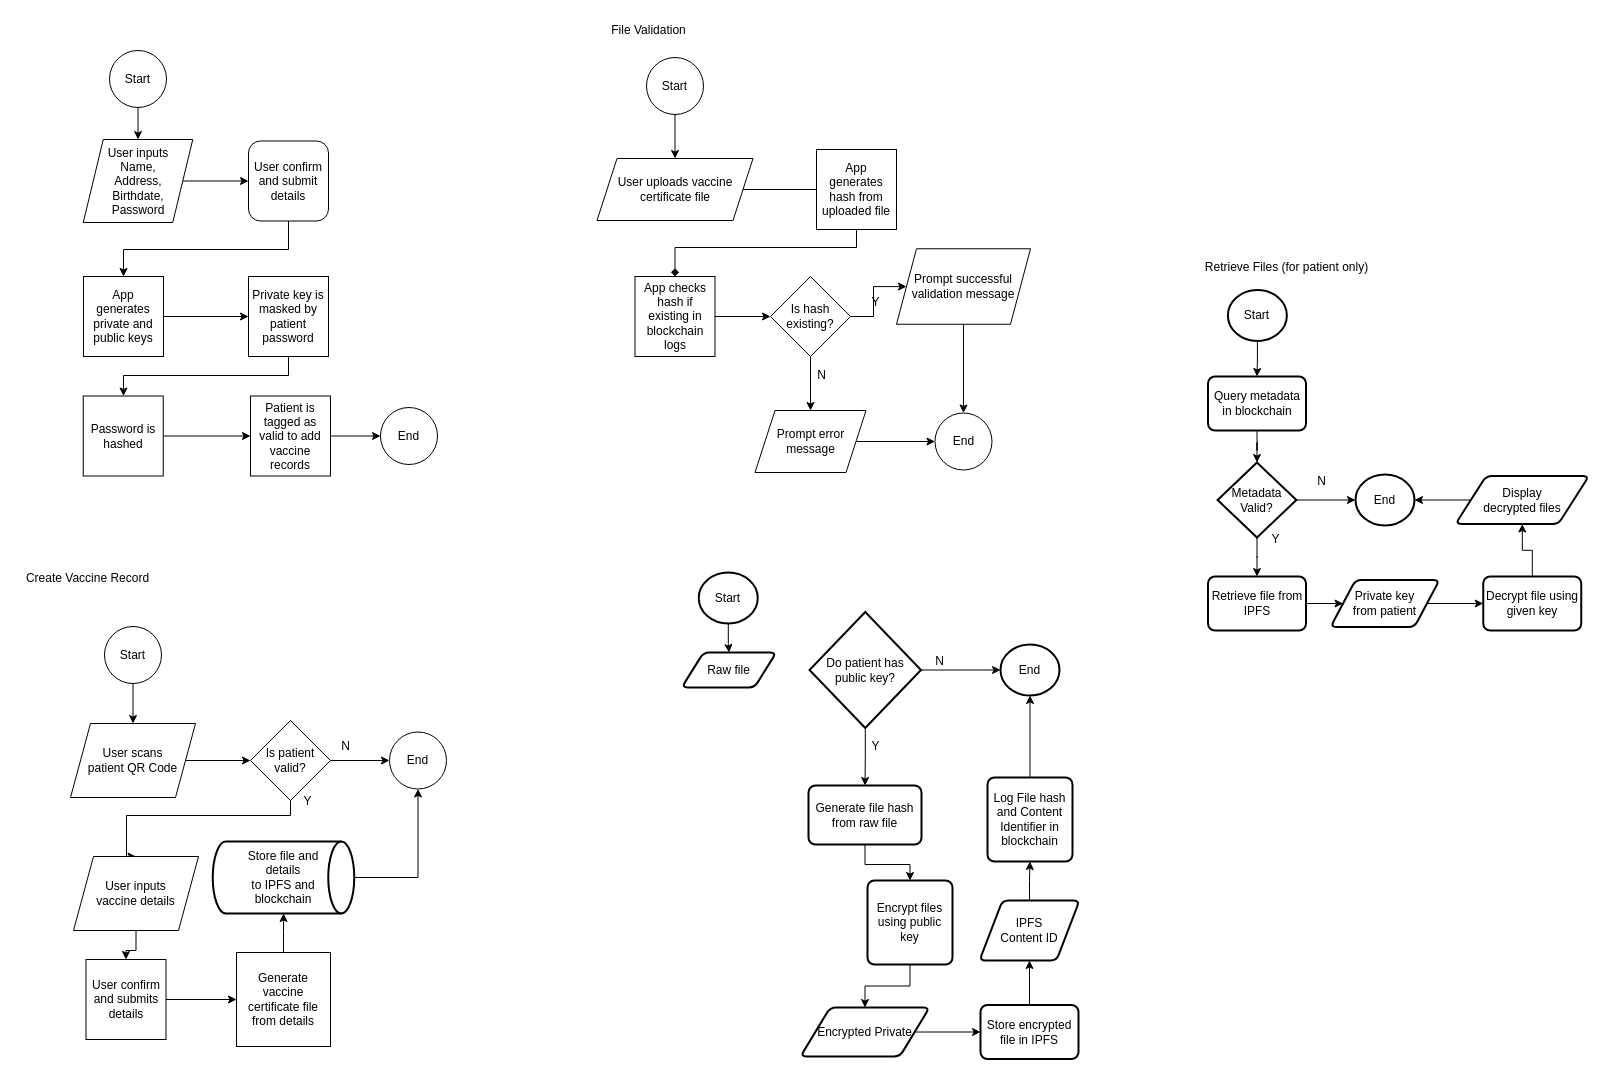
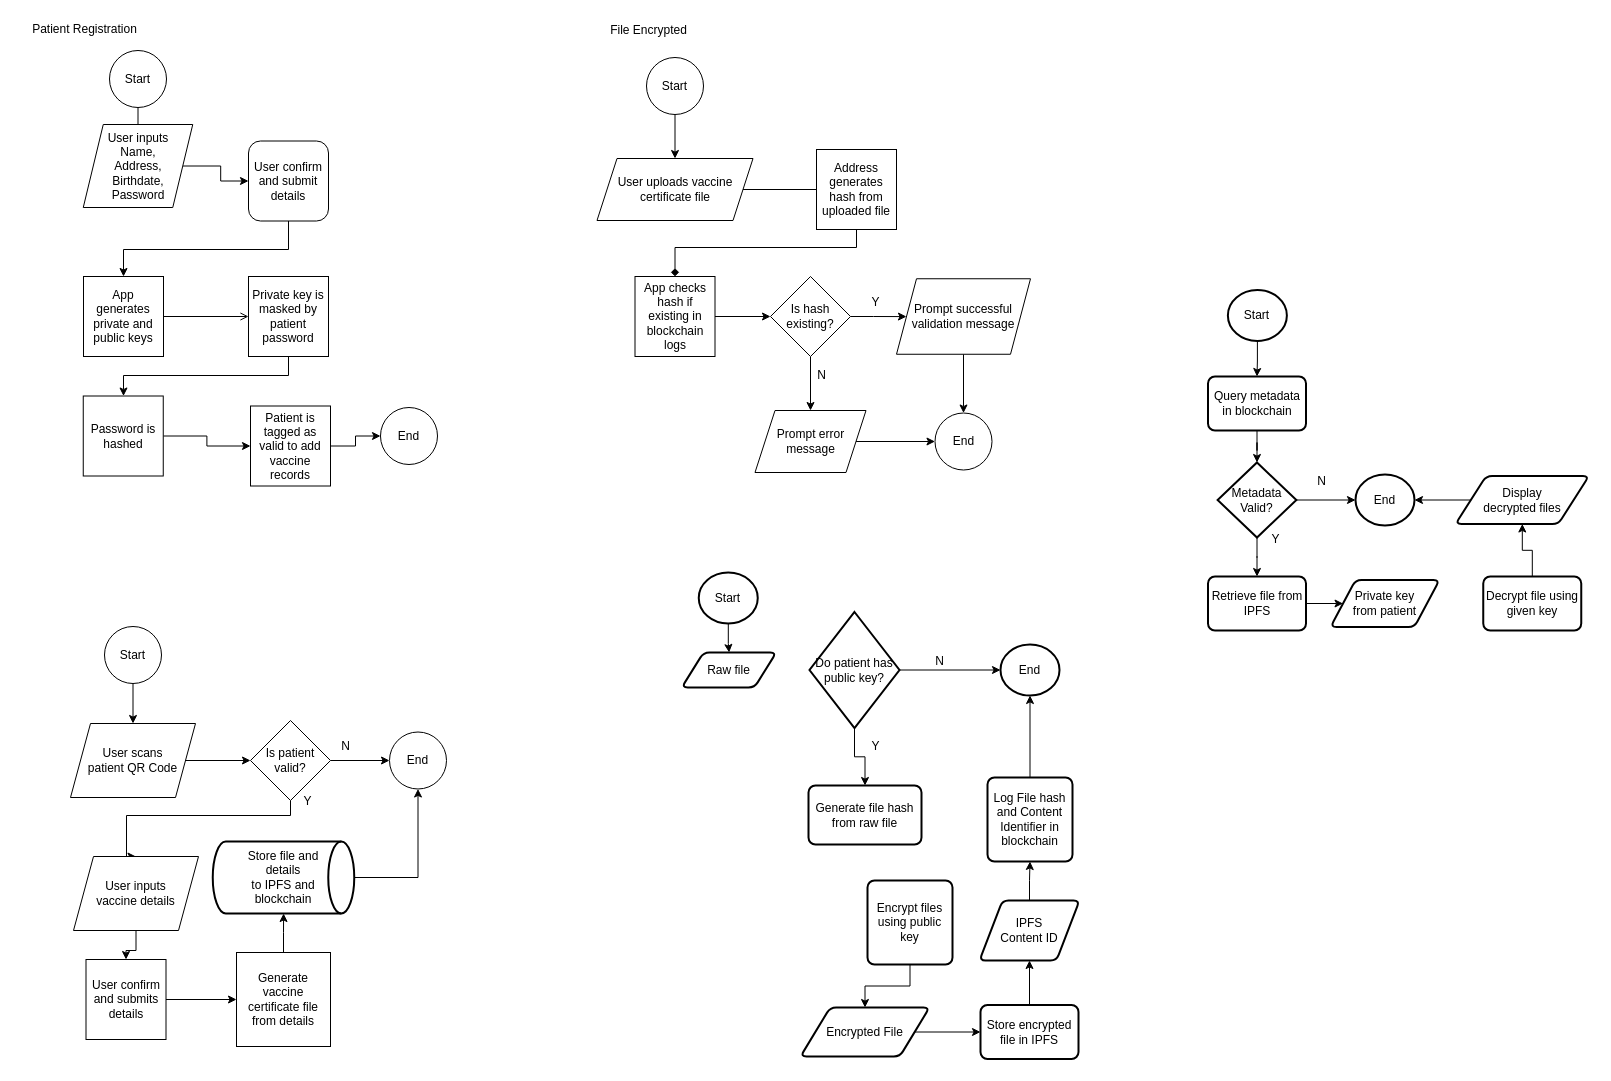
+ <mxCell id="13" value="Patient Registration" style="text;html=1;align=center;verticalAlign=middle;resizable=0;points=[];autosize=1;strokeColor=none;fillColor=none;" vertex="1" parent="1"><mxGeometry x="26" y="20" width="115" height="18" as="geometry" /></mxCell>
- <mxCell id="16" value="File Validation" style="text;html=1;align=center;verticalAlign=middle;resizable=0;points=[];autosize=1;strokeColor=none;fillColor=none;" vertex="1" parent="1"><mxGeometry x="606" y="21" width="84" height="18" as="geometry" /></mxCell>
+ <mxCell id="16" value="File Encrypted" style="text;html=1;align=center;verticalAlign=middle;resizable=0;points=[];autosize=1;strokeColor=none;fillColor=none;" vertex="1" parent="1"><mxGeometry x="606" y="21" width="84" height="18" as="geometry" /></mxCell>
- <mxCell id="5" value="User inputs&lt;br&gt;Name, &lt;br&gt;Address, &lt;br&gt;Birthdate, &lt;br&gt;Password" style="shape=parallelogram;perimeter=parallelogramPerimeter;whiteSpace=wrap;html=1;fixedSize=1;" vertex="1" parent="1"><mxGeometry x="82.75" y="139" width="109.5" height="83" as="geometry" /></mxCell>
+ <mxCell id="5" value="User inputs&lt;br&gt;Name, &lt;br&gt;Address, &lt;br&gt;Birthdate, &lt;br&gt;Password" style="shape=parallelogram;perimeter=parallelogramPerimeter;whiteSpace=wrap;html=1;fixedSize=1;" vertex="1" parent="1"><mxGeometry x="82.75" y="124" width="109.5" height="83" as="geometry" /></mxCell>
- <mxCell id="18" value="App generates hash from uploaded file" style="whiteSpace=wrap;html=1;aspect=fixed;" vertex="1" parent="1"><mxGeometry x="816" y="149" width="80" height="80" as="geometry" /></mxCell>
+ <mxCell id="18" value="Address generates hash from uploaded file" style="whiteSpace=wrap;html=1;aspect=fixed;" vertex="1" parent="1"><mxGeometry x="816" y="149" width="80" height="80" as="geometry" /></mxCell>
- <mxCell id="64" value="Retrieve Files (for patient only)" style="text;html=1;align=center;verticalAlign=middle;resizable=0;points=[];autosize=1;strokeColor=none;" vertex="1" parent="1"><mxGeometry x="1199" y="258" width="173" height="18" as="geometry" /></mxCell>
- <mxCell id="25" value="Prompt successful validation message" style="shape=parallelogram;perimeter=parallelogramPerimeter;whiteSpace=wrap;html=1;fixedSize=1;" vertex="1" parent="1"><mxGeometry x="896" y="248.25" width="134" height="75.5" as="geometry" /></mxCell>
+ <mxCell id="25" value="Prompt successful validation message" style="shape=parallelogram;perimeter=parallelogramPerimeter;whiteSpace=wrap;html=1;fixedSize=1;" vertex="1" parent="1"><mxGeometry x="896" y="278.25" width="134" height="75.5" as="geometry" /></mxCell>
- <mxCell id="8" value="" style="edgeStyle=orthogonalEdgeStyle;rounded=0;orthogonalLoop=1;jettySize=auto;html=1;" edge="1" parent="1" source="9" target="87"><mxGeometry relative="1" as="geometry" /></mxCell>
+ <mxCell id="8" value="" style="edgeStyle=orthogonalEdgeStyle;rounded=0;orthogonalLoop=1;jettySize=auto;html=1;endArrow=open;" edge="1" parent="1" source="9" target="87"><mxGeometry relative="1" as="geometry" /></mxCell>
- <mxCell id="11" value="Patient is tagged as valid to add vaccine records" style="whiteSpace=wrap;html=1;aspect=fixed;" vertex="1" parent="1"><mxGeometry x="250" y="395.5" width="80" height="80" as="geometry" /></mxCell>
+ <mxCell id="11" value="Patient is tagged as valid to add vaccine records" style="whiteSpace=wrap;html=1;aspect=fixed;" vertex="1" parent="1"><mxGeometry x="250" y="405.5" width="80" height="80" as="geometry" /></mxCell>
- <mxCell id="31" value="Create Vaccine Record&lt;br&gt;" style="text;html=1;align=center;verticalAlign=middle;resizable=0;points=[];autosize=1;strokeColor=none;fillColor=none;" vertex="1" parent="1"><mxGeometry x="20" y="569" width="133" height="18" as="geometry" /></mxCell>
- <mxCell id="74" style="edgeStyle=orthogonalEdgeStyle;rounded=0;orthogonalLoop=1;jettySize=auto;html=1;entryX=0;entryY=0.5;entryDx=0;entryDy=0;" edge="1" parent="1" source="75" target="77"><mxGeometry relative="1" as="geometry" /></mxCell>
- <mxCell id="53" value="Do patient has public key?" style="strokeWidth=2;html=1;shape=mxgraph.flowchart.decision;whiteSpace=wrap;" vertex="1" parent="1"><mxGeometry x="809" y="611.5" width="111.5" height="116" as="geometry" /></mxCell>
+ <mxCell id="53" value="Do patient has public key?" style="strokeWidth=2;html=1;shape=mxgraph.flowchart.decision;whiteSpace=wrap;" vertex="1" parent="1"><mxGeometry x="809" y="611.5" width="90" height="116" as="geometry" /></mxCell>
- <mxCell id="92" value="" style="edgeStyle=orthogonalEdgeStyle;rounded=0;orthogonalLoop=1;jettySize=auto;html=1;" edge="1" parent="1" source="93" target="55"><mxGeometry relative="1" as="geometry" /></mxCell>
- <mxCell id="58" value="Encrypted Private" style="shape=parallelogram;html=1;strokeWidth=2;perimeter=parallelogramPerimeter;whiteSpace=wrap;rounded=1;arcSize=12;size=0.23;" vertex="1" parent="1"><mxGeometry x="800" y="1007" width="129" height="49" as="geometry" /></mxCell>
+ <mxCell id="58" value="Encrypted File" style="shape=parallelogram;html=1;strokeWidth=2;perimeter=parallelogramPerimeter;whiteSpace=wrap;rounded=1;arcSize=12;size=0.23;" vertex="1" parent="1"><mxGeometry x="800" y="1007" width="129" height="49" as="geometry" /></mxCell>
